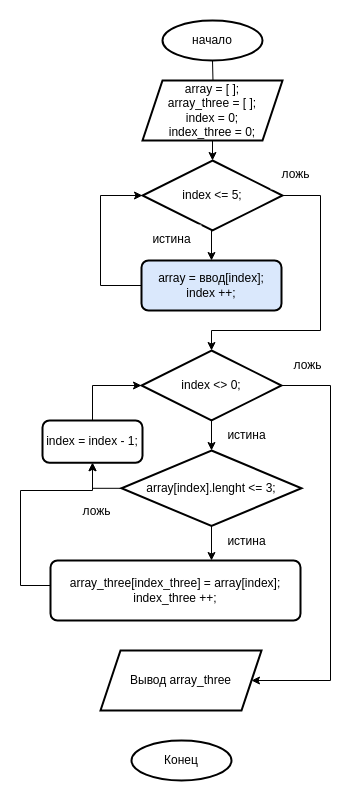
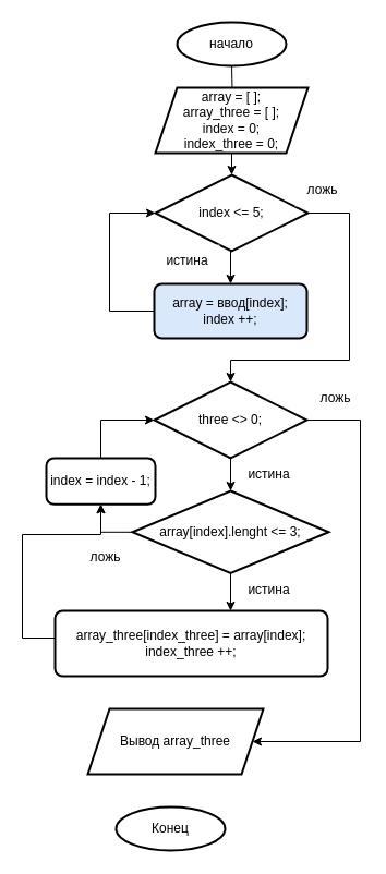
- <mxCell id="14" value="index &amp;lt;&amp;gt; 0;" style="rhombus;whiteSpace=wrap;html=1;strokeWidth=2;fillColor=default;gradientColor=none;" vertex="1" parent="1"><mxGeometry x="141" y="350" width="140" height="70" as="geometry" /></mxCell>
+ <mxCell id="14" value="three &amp;lt;&amp;gt; 0;" style="rhombus;whiteSpace=wrap;html=1;strokeWidth=2;fillColor=default;gradientColor=none;" vertex="1" parent="1"><mxGeometry x="141" y="350" width="140" height="70" as="geometry" /></mxCell>
- <mxCell id="26" value="Вывод array_three" style="shape=parallelogram;perimeter=parallelogramPerimeter;whiteSpace=wrap;html=1;fixedSize=1;strokeWidth=2;gradientColor=none;" vertex="1" parent="1"><mxGeometry x="100" y="650" width="161" height="60" as="geometry" /></mxCell>
+ <mxCell id="26" value="Вывод array_three" style="shape=parallelogram;perimeter=parallelogramPerimeter;whiteSpace=wrap;html=1;fixedSize=1;strokeWidth=2;gradientColor=none;" vertex="1" parent="1"><mxGeometry x="80" y="650" width="161" height="60" as="geometry" /></mxCell>
- <mxCell id="28" value="Конец" style="strokeWidth=2;html=1;shape=mxgraph.flowchart.start_1;whiteSpace=wrap;fillColor=default;gradientColor=none;" vertex="1" parent="1"><mxGeometry x="131" y="740" width="100" height="40" as="geometry" /></mxCell>
+ <mxCell id="28" value="Конец" style="strokeWidth=2;html=1;shape=mxgraph.flowchart.start_1;whiteSpace=wrap;fillColor=default;gradientColor=none;" vertex="1" parent="1"><mxGeometry x="106" y="740" width="100" height="40" as="geometry" /></mxCell>
